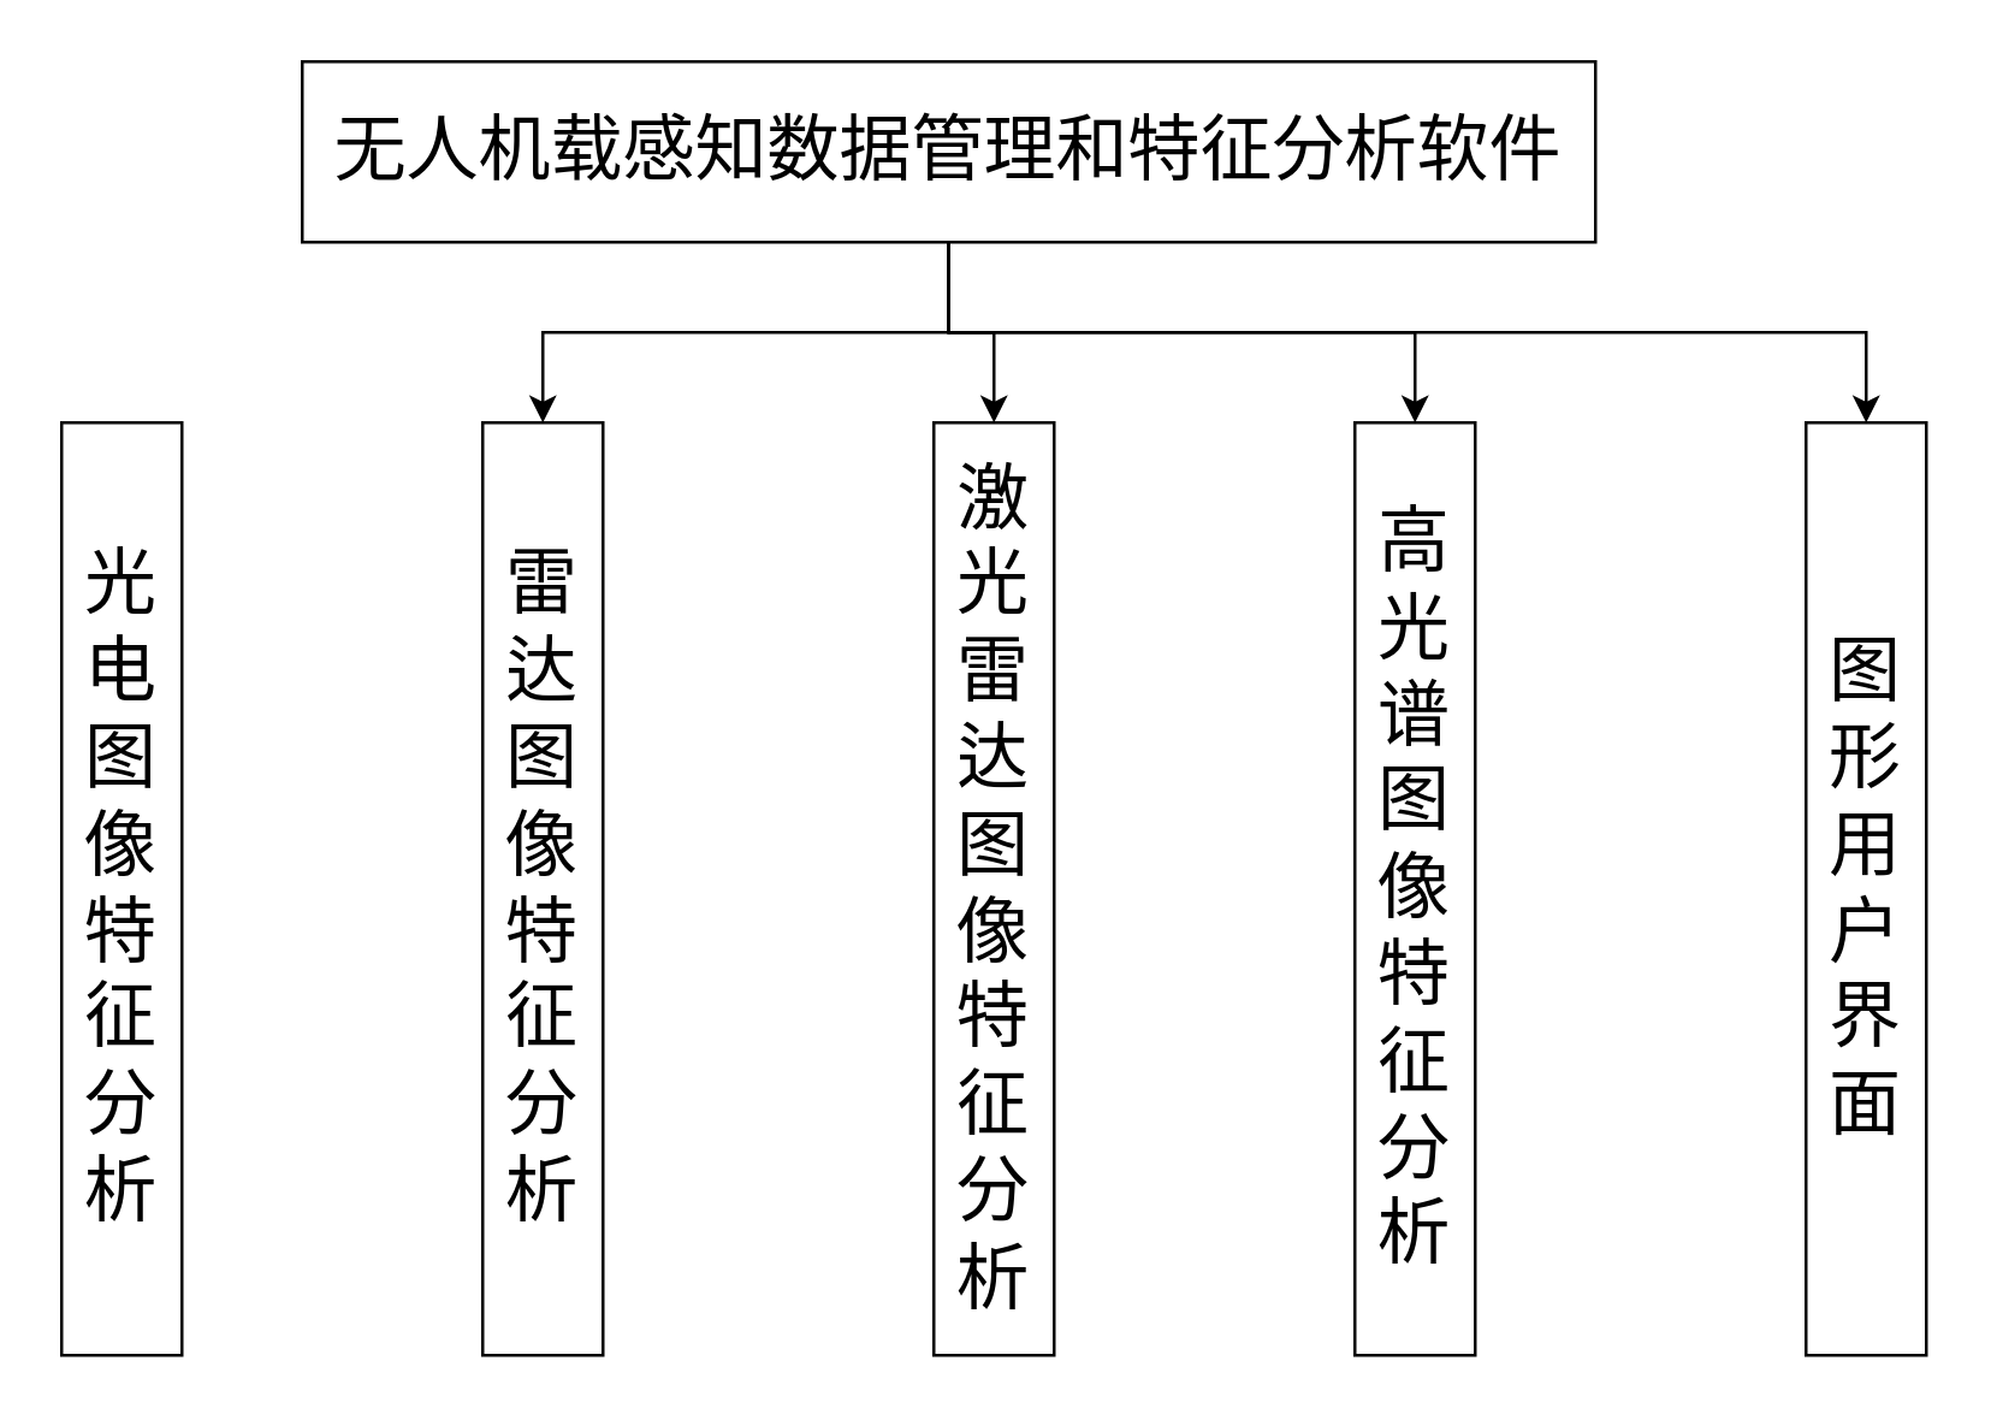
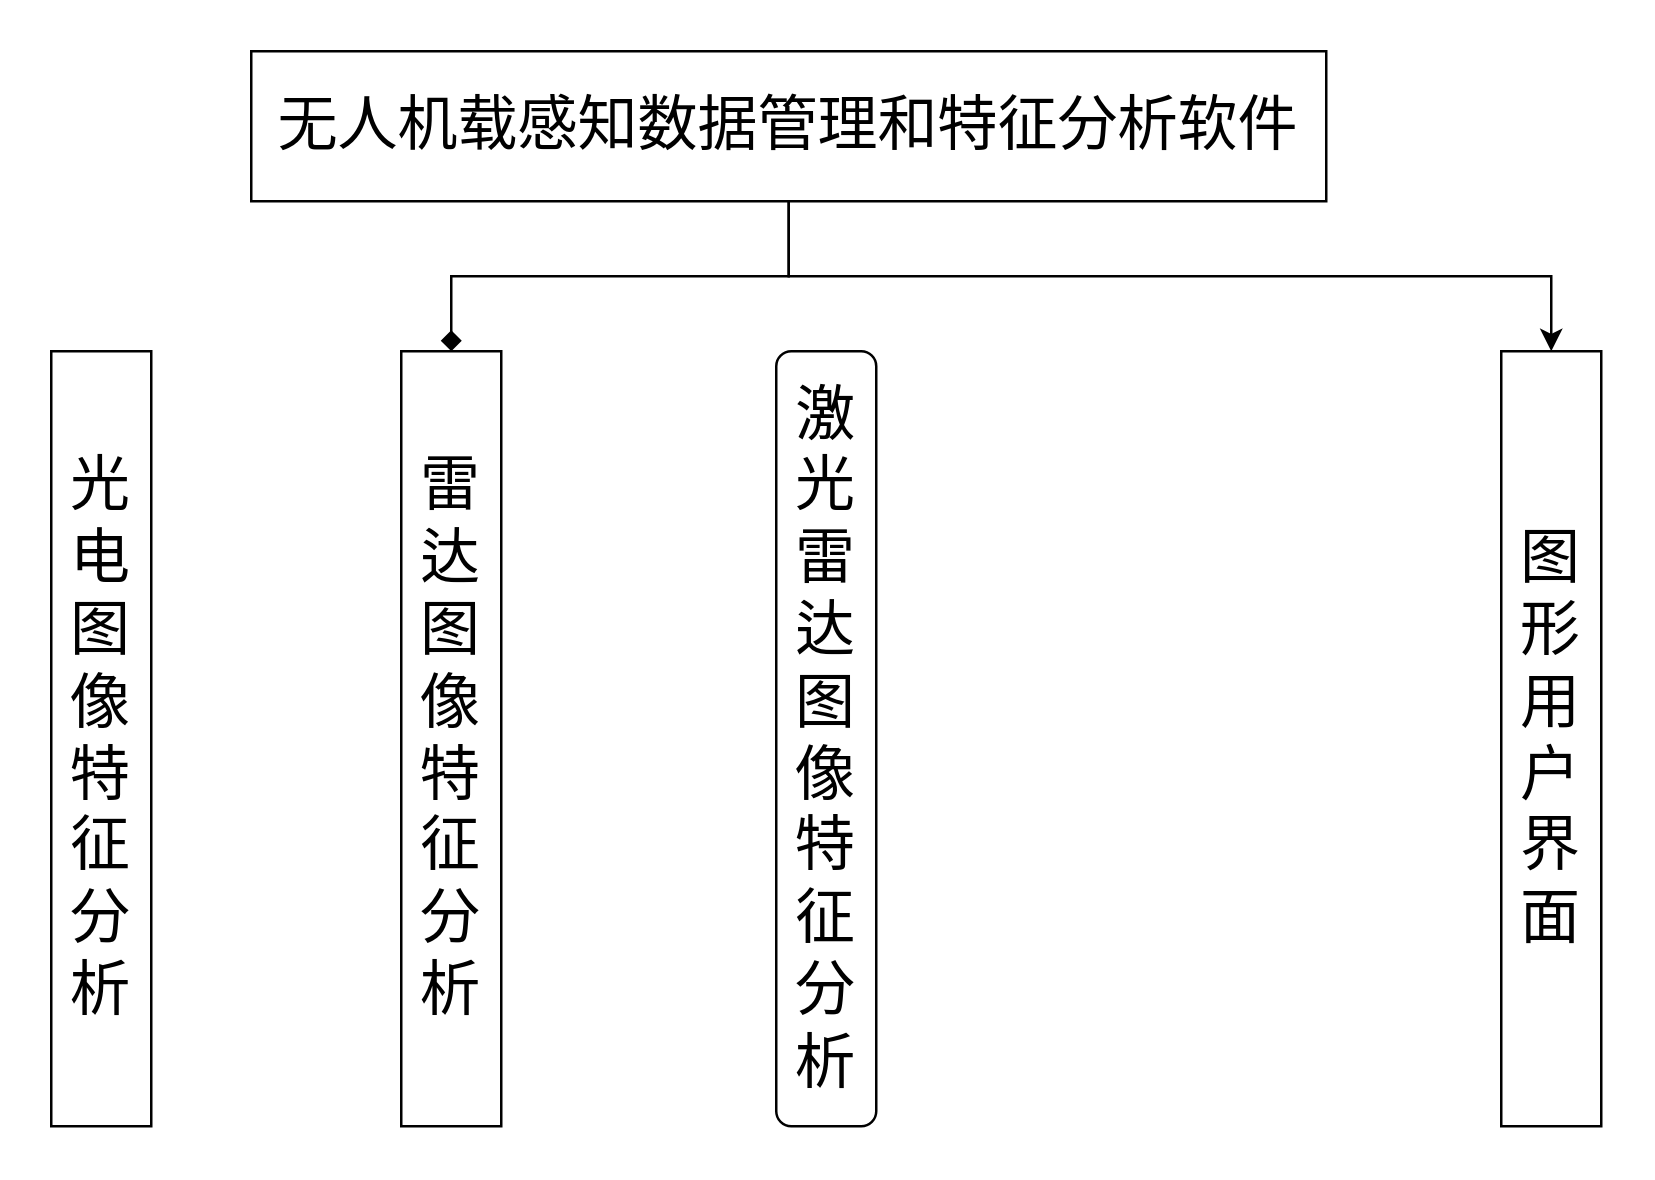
- <mxCell id="3" style="edgeStyle=orthogonalEdgeStyle;rounded=0;orthogonalLoop=1;jettySize=auto;html=1;exitX=0.5;exitY=1;exitDx=0;exitDy=0;" edge="1" parent="1" source="6" target="9"><mxGeometry relative="1" as="geometry" /></mxCell>
- <mxCell id="4" style="edgeStyle=orthogonalEdgeStyle;rounded=0;orthogonalLoop=1;jettySize=auto;html=1;exitX=0.5;exitY=1;exitDx=0;exitDy=0;" edge="1" parent="1" source="6" target="10"><mxGeometry relative="1" as="geometry" /></mxCell>
- <mxCell id="2" style="edgeStyle=orthogonalEdgeStyle;rounded=0;orthogonalLoop=1;jettySize=auto;html=1;exitX=0.5;exitY=1;exitDx=0;exitDy=0;" edge="1" parent="1" source="6" target="8"><mxGeometry relative="1" as="geometry" /></mxCell>
+ <mxCell id="2" style="edgeStyle=orthogonalEdgeStyle;rounded=0;orthogonalLoop=1;jettySize=auto;html=1;exitX=0.5;exitY=1;exitDx=0;exitDy=0;endArrow=diamond;" edge="1" parent="1" source="6" target="8"><mxGeometry relative="1" as="geometry" /></mxCell>
- <mxCell id="9" value="&lt;font face=&quot;宋体&quot; style=&quot;font-size: 24px;&quot;&gt;激光雷达图像特征分析&lt;/font&gt;" style="rounded=0;whiteSpace=wrap;html=1;" vertex="1" parent="1"><mxGeometry x="310" y="140" width="40" height="310" as="geometry" /></mxCell>
+ <mxCell id="9" value="&lt;font face=&quot;宋体&quot; style=&quot;font-size: 24px;&quot;&gt;激光雷达图像特征分析&lt;/font&gt;" style="whiteSpace=wrap;html=1;rounded=1;" vertex="1" parent="1"><mxGeometry x="310" y="140" width="40" height="310" as="geometry" /></mxCell>
- <mxCell id="10" value="&lt;font face=&quot;宋体&quot;&gt;&lt;span style=&quot;font-size: 24px;&quot;&gt;高光谱图像特征分析&lt;/span&gt;&lt;/font&gt;" style="rounded=0;whiteSpace=wrap;html=1;" vertex="1" parent="1"><mxGeometry x="450" y="140" width="40" height="310" as="geometry" /></mxCell>
